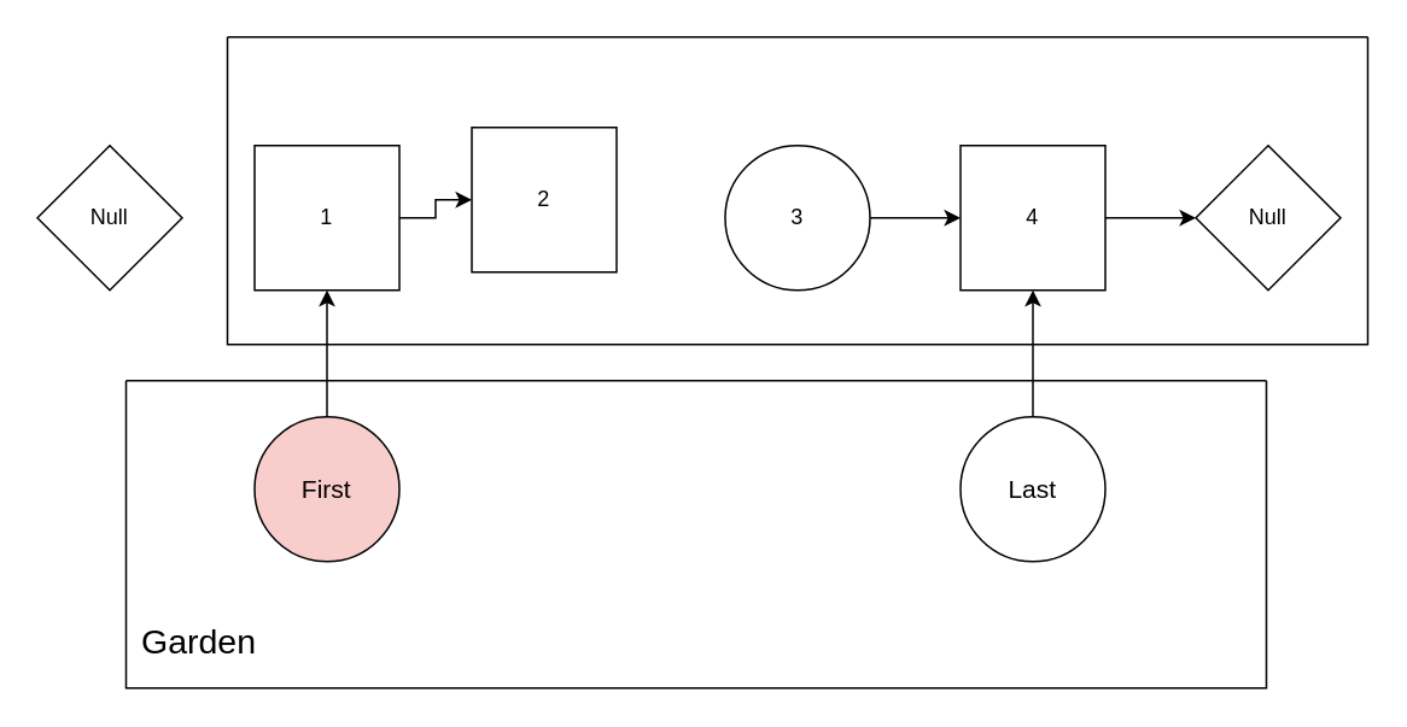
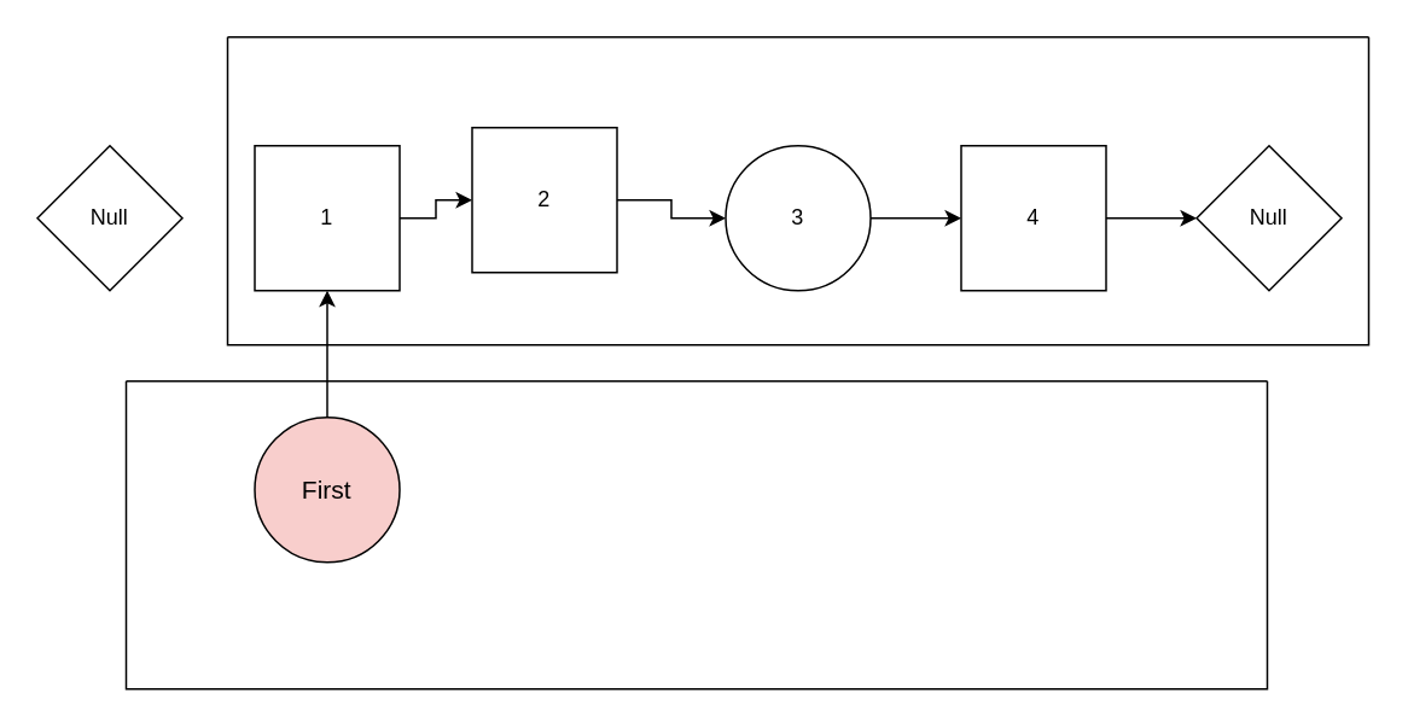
+ <mxCell id="4" value="" style="edgeStyle=orthogonalEdgeStyle;rounded=0;orthogonalLoop=1;jettySize=auto;html=1;" edge="1" parent="1" source="5" target="7"><mxGeometry relative="1" as="geometry" /></mxCell>
- <mxCell id="12" value="" style="edgeStyle=orthogonalEdgeStyle;rounded=0;orthogonalLoop=1;jettySize=auto;html=1;" edge="1" parent="1" source="13" target="9"><mxGeometry relative="1" as="geometry" /></mxCell>
- <mxCell id="13" value="&lt;font style=&quot;font-size: 14px&quot;&gt;Last&lt;/font&gt;" style="ellipse;whiteSpace=wrap;html=1;aspect=fixed;" vertex="1" parent="1"><mxGeometry x="530" y="230" width="80" height="80" as="geometry" /></mxCell>
- <mxCell id="17" value="&lt;font style=&quot;font-size: 19px&quot;&gt;Garden&lt;/font&gt;" style="text;html=1;align=center;verticalAlign=middle;resizable=0;points=[];autosize=1;strokeColor=none;fillColor=none;" vertex="1" parent="16"><mxGeometry y="135" width="80" height="20" as="geometry" /></mxCell>
